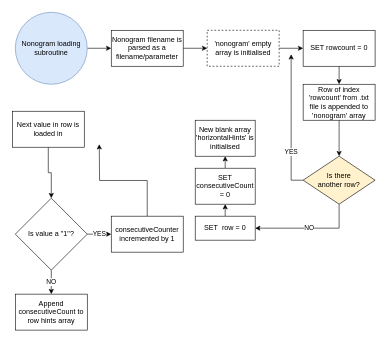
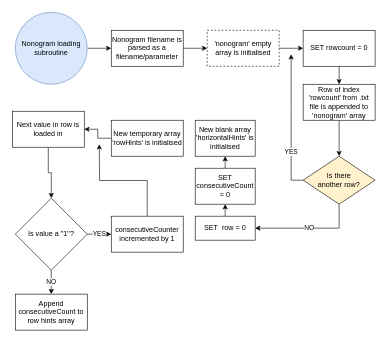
+ <mxCell id="20" style="edgeStyle=orthogonalEdgeStyle;rounded=0;orthogonalLoop=1;jettySize=auto;html=1;exitX=0;exitY=0.5;exitDx=0;exitDy=0;entryX=1;entryY=0.5;entryDx=0;entryDy=0;" edge="1" parent="1" source="21" target="24"><mxGeometry relative="1" as="geometry" /></mxCell>
+ <mxCell id="21" value="New temporary array 'rowHints' is initialised" style="rounded=0;whiteSpace=wrap;html=1;" vertex="1" parent="1"><mxGeometry x="185" y="200" width="120" height="60" as="geometry" /></mxCell>
